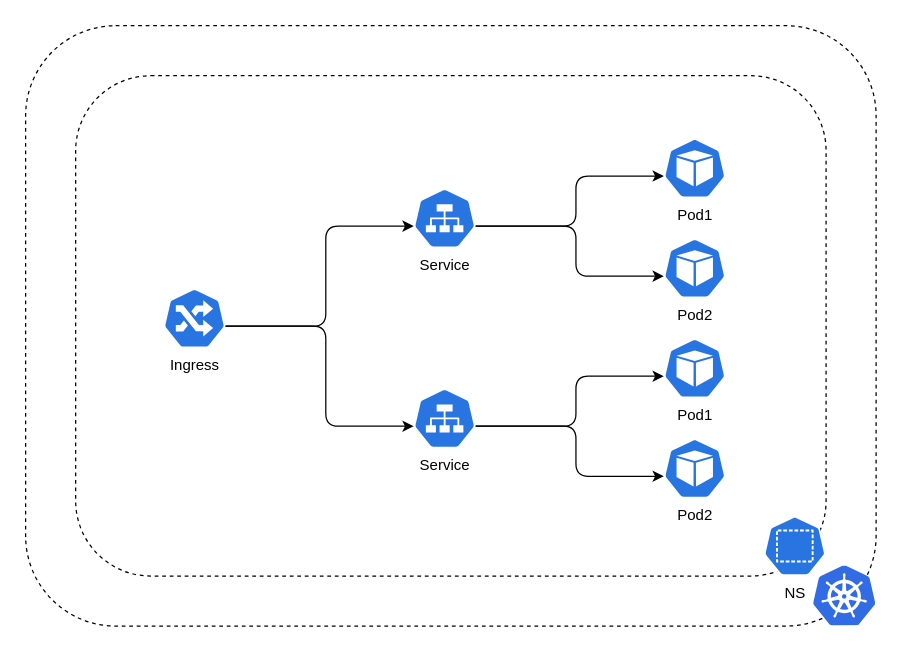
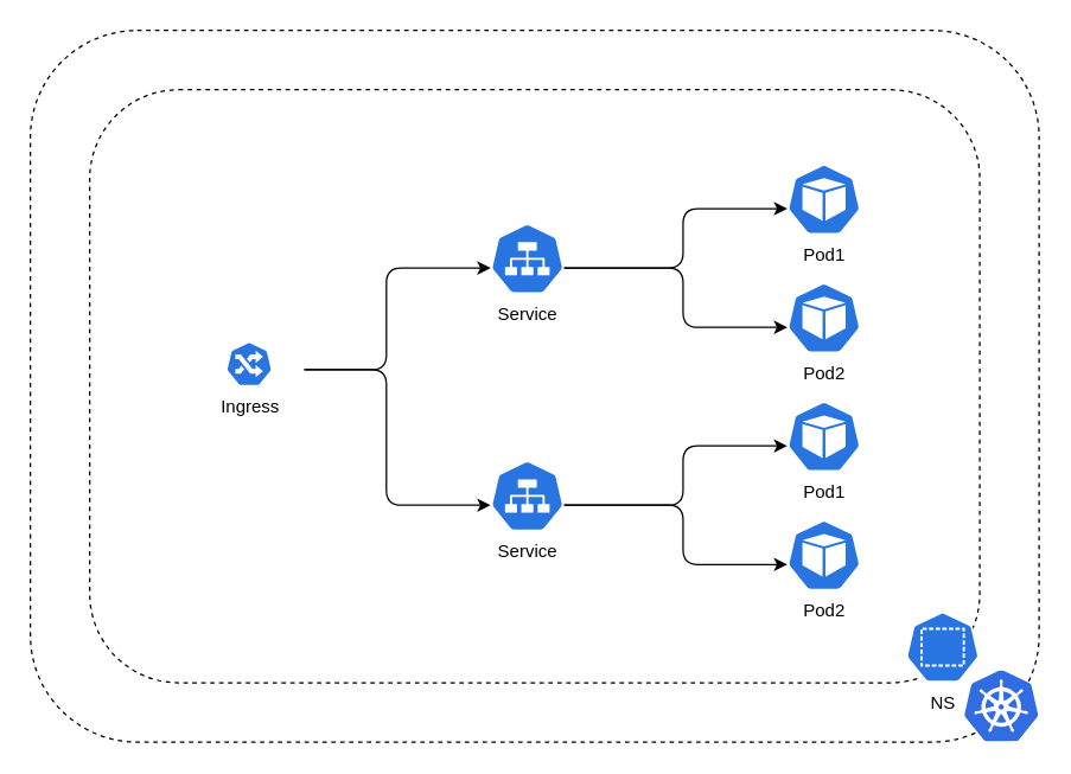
- <mxCell id="10" value="Ingress" style="sketch=0;html=1;dashed=0;whitespace=wrap;fillColor=#2875E2;strokeColor=#ffffff;points=[[0.005,0.63,0],[0.1,0.2,0],[0.9,0.2,0],[0.5,0,0],[0.995,0.63,0],[0.72,0.99,0],[0.5,1,0],[0.28,0.99,0]];verticalLabelPosition=bottom;align=center;verticalAlign=top;shape=mxgraph.kubernetes.icon;prIcon=ing" parent="1" vertex="1"><mxGeometry x="130" y="230" width="50" height="48" as="geometry" /></mxCell>
+ <mxCell id="10" value="Ingress" style="sketch=0;html=1;dashed=0;whitespace=wrap;fillColor=#2875E2;strokeColor=#ffffff;points=[[0.005,0.63,0],[0.1,0.2,0],[0.9,0.2,0],[0.5,0,0],[0.995,0.63,0],[0.72,0.99,0],[0.5,1,0],[0.28,0.99,0]];verticalLabelPosition=bottom;align=center;verticalAlign=top;shape=mxgraph.kubernetes.icon;prIcon=ing" parent="1" vertex="1"><mxGeometry x="130" y="230" width="75" height="30" as="geometry" /></mxCell>
